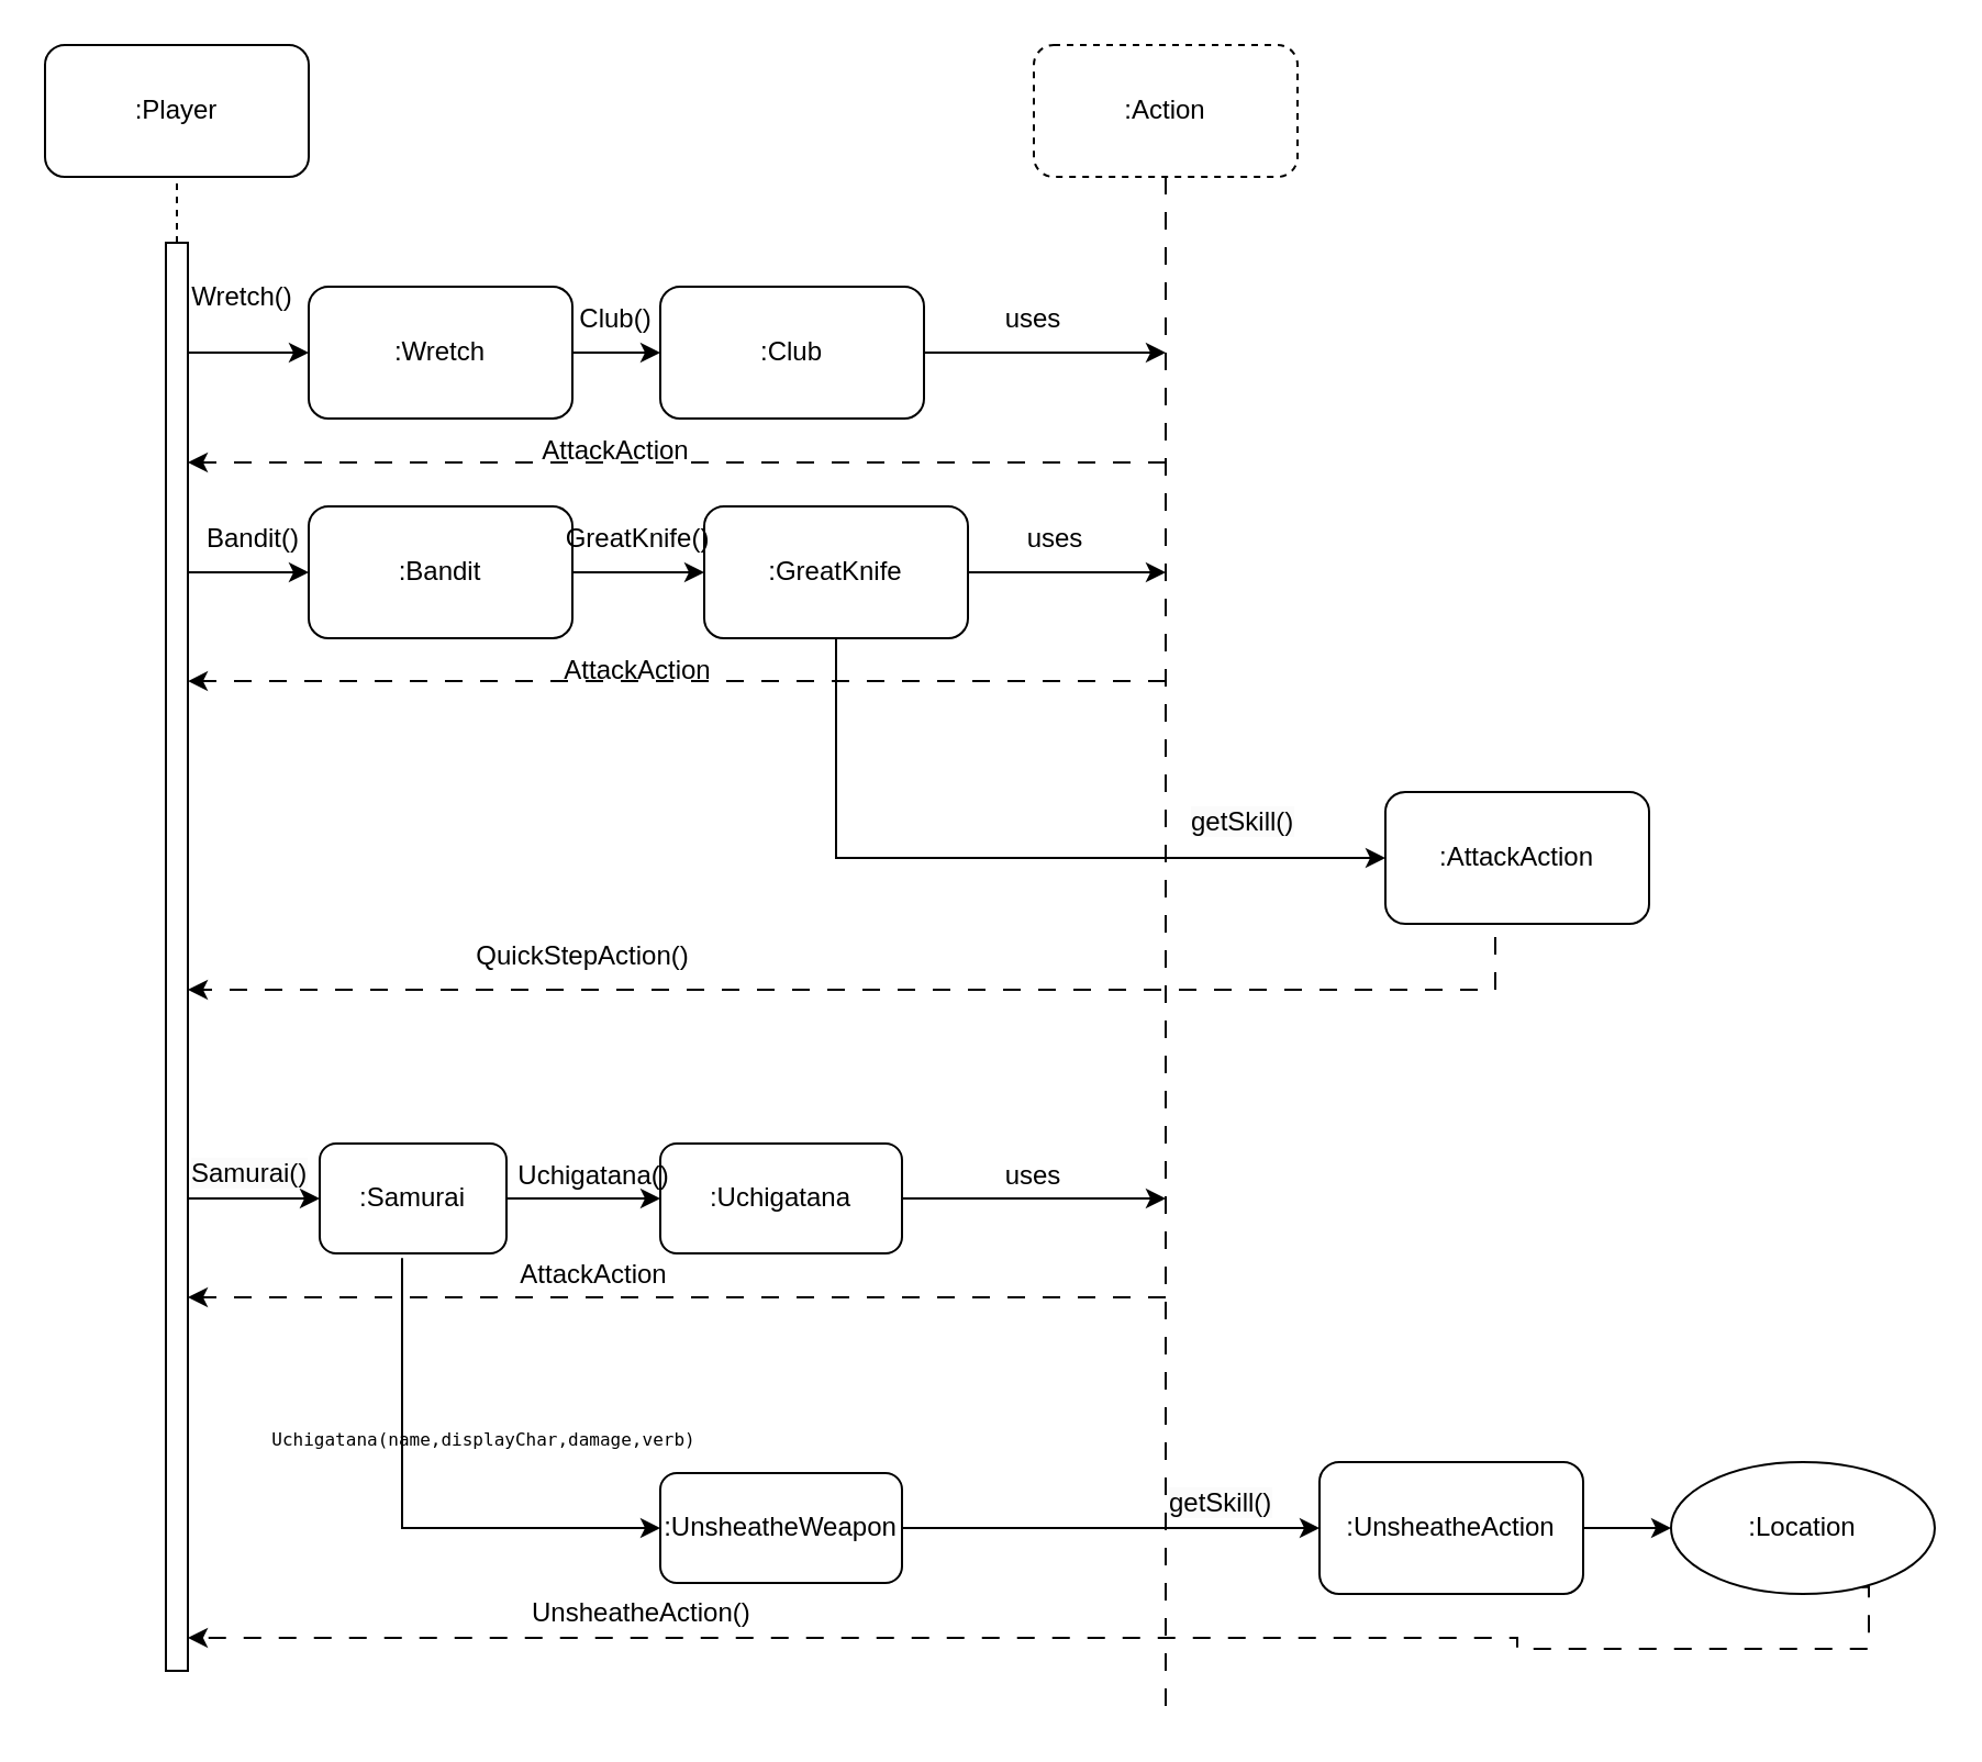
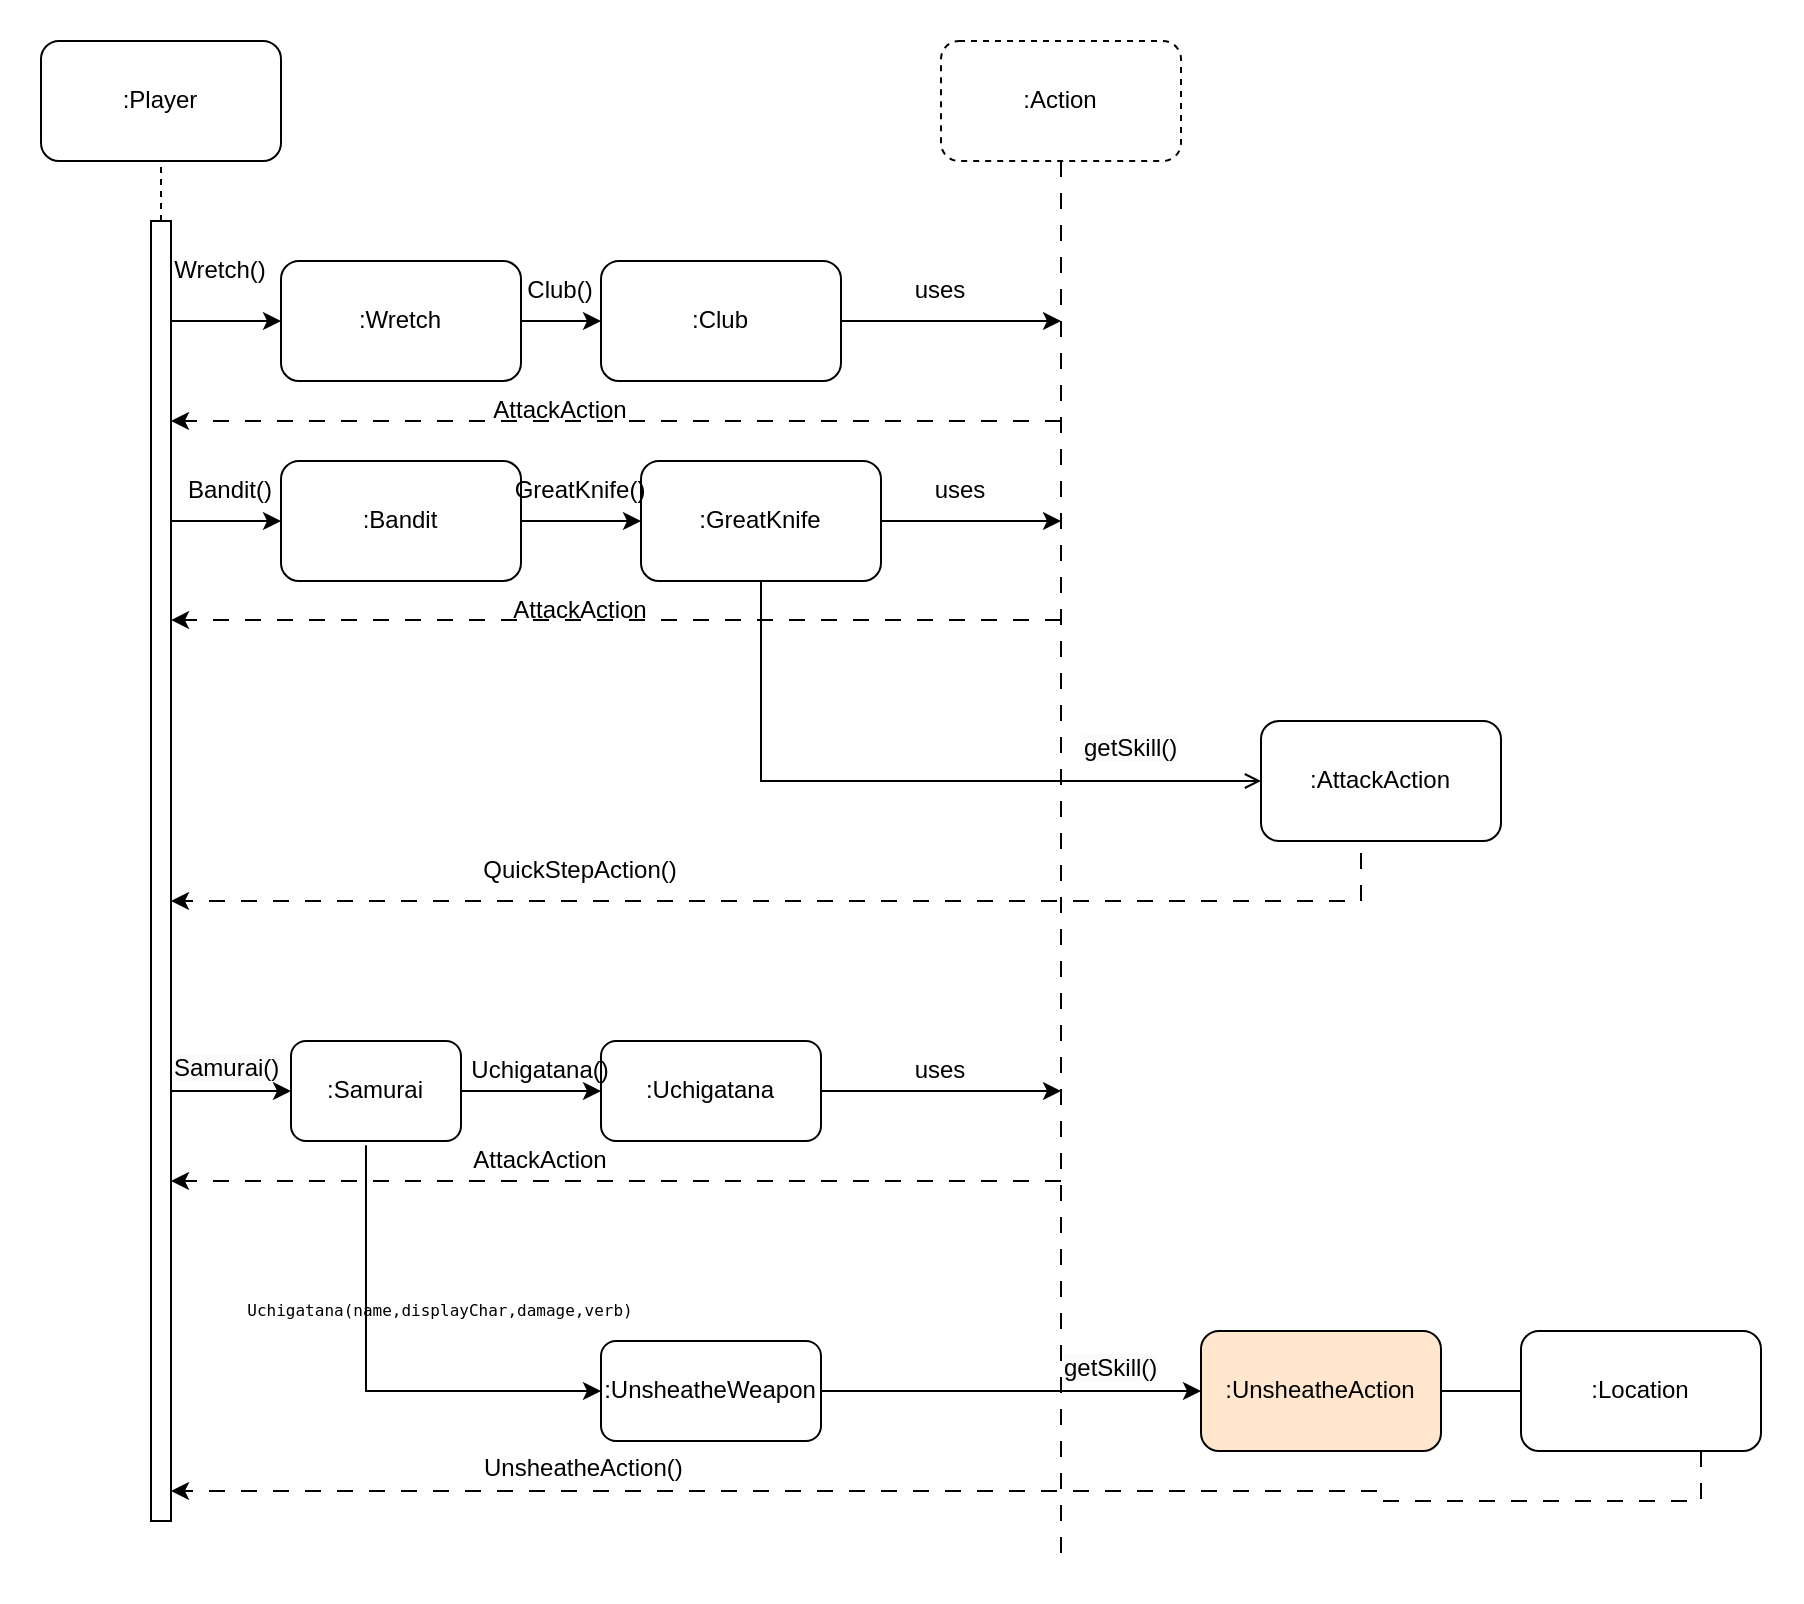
- <mxCell id="16" style="edgeStyle=orthogonalEdgeStyle;rounded=0;orthogonalLoop=1;jettySize=auto;html=1;entryX=0;entryY=0.5;entryDx=0;entryDy=0;exitX=0.5;exitY=1;exitDx=0;exitDy=0;" parent="1" source="17" target="3" edge="1"><mxGeometry relative="1" as="geometry" /></mxCell>
+ <mxCell id="16" style="edgeStyle=orthogonalEdgeStyle;rounded=0;orthogonalLoop=1;jettySize=auto;html=1;entryX=0;entryY=0.5;entryDx=0;entryDy=0;exitX=0.5;exitY=1;exitDx=0;exitDy=0;endArrow=open;" parent="1" source="17" target="3" edge="1"><mxGeometry relative="1" as="geometry" /></mxCell>
- <mxCell id="39" value="QuickStepAction()" style="text;html=1;strokeColor=none;fillColor=none;align=center;verticalAlign=middle;whiteSpace=wrap;rounded=0;" parent="1" vertex="1"><mxGeometry x="235" y="420" width="60" height="30" as="geometry" /></mxCell>
+ <mxCell id="39" value="QuickStepAction()" style="text;html=1;strokeColor=none;fillColor=none;align=center;verticalAlign=middle;whiteSpace=wrap;rounded=0;" parent="1" vertex="1"><mxGeometry x="260" y="420" width="60" height="30" as="geometry" /></mxCell>
- <mxCell id="6" value=":UnsheatheAction" style="rounded=1;whiteSpace=wrap;html=1;" parent="1" vertex="1"><mxGeometry x="600" y="665" width="120" height="60" as="geometry" /></mxCell>
+ <mxCell id="6" value=":UnsheatheAction" style="rounded=1;whiteSpace=wrap;html=1;fillColor=#ffe6cc;" parent="1" vertex="1"><mxGeometry x="600" y="665" width="120" height="60" as="geometry" /></mxCell>
- <mxCell id="5" style="edgeStyle=orthogonalEdgeStyle;rounded=0;orthogonalLoop=1;jettySize=auto;html=1;entryX=0;entryY=0.5;entryDx=0;entryDy=0;" edge="1" parent="1" source="6" target="51"><mxGeometry relative="1" as="geometry" /></mxCell>
+ <mxCell id="5" style="edgeStyle=orthogonalEdgeStyle;rounded=0;orthogonalLoop=1;jettySize=auto;html=1;entryX=0;entryY=0.5;entryDx=0;entryDy=0;endArrow=none;" edge="1" parent="1" source="6" target="51"><mxGeometry relative="1" as="geometry" /></mxCell>
- <mxCell id="51" value=":Location" style="ellipse;whiteSpace=wrap;html=1;" vertex="1" parent="1"><mxGeometry x="760" y="665" width="120" height="60" as="geometry" /></mxCell>
+ <mxCell id="51" value=":Location" style="rounded=1;whiteSpace=wrap;html=1;" vertex="1" parent="1"><mxGeometry x="760" y="665" width="120" height="60" as="geometry" /></mxCell>
